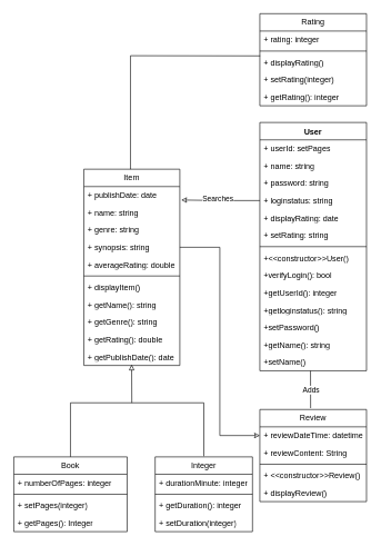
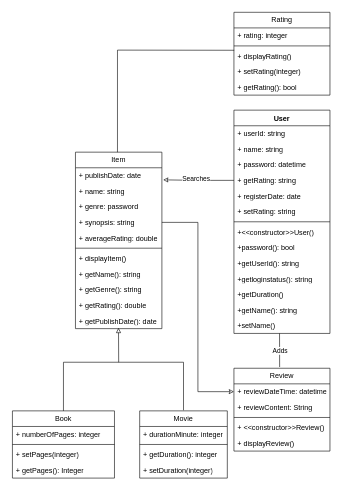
- <mxCell id="50" value="+ getRating(): integer" style="text;strokeColor=none;fillColor=none;align=left;verticalAlign=top;spacingLeft=4;spacingRight=4;overflow=hidden;rotatable=0;points=[[0,0.5],[1,0.5]];portConstraint=eastwest;whiteSpace=wrap;html=1;" vertex="1" parent="45"><mxGeometry y="112" width="160" height="26" as="geometry" /></mxCell>
+ <mxCell id="50" value="+ getRating(): bool" style="text;strokeColor=none;fillColor=none;align=left;verticalAlign=top;spacingLeft=4;spacingRight=4;overflow=hidden;rotatable=0;points=[[0,0.5],[1,0.5]];portConstraint=eastwest;whiteSpace=wrap;html=1;" vertex="1" parent="45"><mxGeometry y="112" width="160" height="26" as="geometry" /></mxCell>
- <mxCell id="3" value="+ userId: setPages" style="text;strokeColor=none;fillColor=none;align=left;verticalAlign=top;spacingLeft=4;spacingRight=4;overflow=hidden;rotatable=0;points=[[0,0.5],[1,0.5]];portConstraint=eastwest;whiteSpace=wrap;html=1;" parent="2" vertex="1"><mxGeometry y="26" width="160" height="26" as="geometry" /></mxCell>
+ <mxCell id="3" value="+ userId: string" style="text;strokeColor=none;fillColor=none;align=left;verticalAlign=top;spacingLeft=4;spacingRight=4;overflow=hidden;rotatable=0;points=[[0,0.5],[1,0.5]];portConstraint=eastwest;whiteSpace=wrap;html=1;" parent="2" vertex="1"><mxGeometry y="26" width="160" height="26" as="geometry" /></mxCell>
- <mxCell id="5" value="+ password: string" style="text;strokeColor=none;fillColor=none;align=left;verticalAlign=top;spacingLeft=4;spacingRight=4;overflow=hidden;rotatable=0;points=[[0,0.5],[1,0.5]];portConstraint=eastwest;whiteSpace=wrap;html=1;" parent="2" vertex="1"><mxGeometry y="78" width="160" height="26" as="geometry" /></mxCell>
+ <mxCell id="5" value="+ password: datetime" style="text;strokeColor=none;fillColor=none;align=left;verticalAlign=top;spacingLeft=4;spacingRight=4;overflow=hidden;rotatable=0;points=[[0,0.5],[1,0.5]];portConstraint=eastwest;whiteSpace=wrap;html=1;" parent="2" vertex="1"><mxGeometry y="78" width="160" height="26" as="geometry" /></mxCell>
- <mxCell id="6" value="+ loginstatus: string" style="text;strokeColor=none;fillColor=none;align=left;verticalAlign=top;spacingLeft=4;spacingRight=4;overflow=hidden;rotatable=0;points=[[0,0.5],[1,0.5]];portConstraint=eastwest;whiteSpace=wrap;html=1;" parent="2" vertex="1"><mxGeometry y="104" width="160" height="26" as="geometry" /></mxCell>
+ <mxCell id="6" value="+ getRating: string" style="text;strokeColor=none;fillColor=none;align=left;verticalAlign=top;spacingLeft=4;spacingRight=4;overflow=hidden;rotatable=0;points=[[0,0.5],[1,0.5]];portConstraint=eastwest;whiteSpace=wrap;html=1;" parent="2" vertex="1"><mxGeometry y="104" width="160" height="26" as="geometry" /></mxCell>
- <mxCell id="7" value="+ displayRating: date" style="text;strokeColor=none;fillColor=none;align=left;verticalAlign=top;spacingLeft=4;spacingRight=4;overflow=hidden;rotatable=0;points=[[0,0.5],[1,0.5]];portConstraint=eastwest;whiteSpace=wrap;html=1;" parent="2" vertex="1"><mxGeometry y="130" width="160" height="26" as="geometry" /></mxCell>
+ <mxCell id="7" value="+ registerDate: date" style="text;strokeColor=none;fillColor=none;align=left;verticalAlign=top;spacingLeft=4;spacingRight=4;overflow=hidden;rotatable=0;points=[[0,0.5],[1,0.5]];portConstraint=eastwest;whiteSpace=wrap;html=1;" parent="2" vertex="1"><mxGeometry y="130" width="160" height="26" as="geometry" /></mxCell>
- <mxCell id="26" value="+ genre: string" style="text;strokeColor=none;fillColor=none;align=left;verticalAlign=top;spacingLeft=4;spacingRight=4;overflow=hidden;rotatable=0;points=[[0,0.5],[1,0.5]];portConstraint=eastwest;whiteSpace=wrap;html=1;" parent="23" vertex="1"><mxGeometry y="78" width="144" height="26" as="geometry" /></mxCell>
+ <mxCell id="26" value="+ genre: password" style="text;strokeColor=none;fillColor=none;align=left;verticalAlign=top;spacingLeft=4;spacingRight=4;overflow=hidden;rotatable=0;points=[[0,0.5],[1,0.5]];portConstraint=eastwest;whiteSpace=wrap;html=1;" parent="23" vertex="1"><mxGeometry y="78" width="144" height="26" as="geometry" /></mxCell>
- <mxCell id="11" value="+verifyLogin(): bool" style="text;strokeColor=none;fillColor=none;align=left;verticalAlign=top;spacingLeft=4;spacingRight=4;overflow=hidden;rotatable=0;points=[[0,0.5],[1,0.5]];portConstraint=eastwest;whiteSpace=wrap;html=1;" parent="2" vertex="1"><mxGeometry y="216" width="160" height="26" as="geometry" /></mxCell>
+ <mxCell id="11" value="+password(): bool" style="text;strokeColor=none;fillColor=none;align=left;verticalAlign=top;spacingLeft=4;spacingRight=4;overflow=hidden;rotatable=0;points=[[0,0.5],[1,0.5]];portConstraint=eastwest;whiteSpace=wrap;html=1;" parent="2" vertex="1"><mxGeometry y="216" width="160" height="26" as="geometry" /></mxCell>
- <mxCell id="12" value="+getUserId(): integer" style="text;strokeColor=none;fillColor=none;align=left;verticalAlign=top;spacingLeft=4;spacingRight=4;overflow=hidden;rotatable=0;points=[[0,0.5],[1,0.5]];portConstraint=eastwest;whiteSpace=wrap;html=1;" parent="2" vertex="1"><mxGeometry y="242" width="160" height="26" as="geometry" /></mxCell>
+ <mxCell id="12" value="+getUserId(): string" style="text;strokeColor=none;fillColor=none;align=left;verticalAlign=top;spacingLeft=4;spacingRight=4;overflow=hidden;rotatable=0;points=[[0,0.5],[1,0.5]];portConstraint=eastwest;whiteSpace=wrap;html=1;" parent="2" vertex="1"><mxGeometry y="242" width="160" height="26" as="geometry" /></mxCell>
- <mxCell id="14" value="+setPassword()" style="text;strokeColor=none;fillColor=none;align=left;verticalAlign=top;spacingLeft=4;spacingRight=4;overflow=hidden;rotatable=0;points=[[0,0.5],[1,0.5]];portConstraint=eastwest;whiteSpace=wrap;html=1;" parent="2" vertex="1"><mxGeometry y="294" width="160" height="26" as="geometry" /></mxCell>
+ <mxCell id="14" value="+getDuration()" style="text;strokeColor=none;fillColor=none;align=left;verticalAlign=top;spacingLeft=4;spacingRight=4;overflow=hidden;rotatable=0;points=[[0,0.5],[1,0.5]];portConstraint=eastwest;whiteSpace=wrap;html=1;" parent="2" vertex="1"><mxGeometry y="294" width="160" height="26" as="geometry" /></mxCell>
- <mxCell id="40" value="Integer" style="swimlane;fontStyle=0;childLayout=stackLayout;horizontal=1;startSize=26;fillColor=none;horizontalStack=0;resizeParent=1;resizeParentMax=0;resizeLast=0;collapsible=1;marginBottom=0;whiteSpace=wrap;html=1;" parent="1" vertex="1"><mxGeometry x="232" y="684" width="146" height="112" as="geometry"><mxRectangle x="670" y="330" width="70" height="30" as="alternateBounds" /></mxGeometry></mxCell>
+ <mxCell id="40" value="Movie" style="swimlane;fontStyle=0;childLayout=stackLayout;horizontal=1;startSize=26;fillColor=none;horizontalStack=0;resizeParent=1;resizeParentMax=0;resizeLast=0;collapsible=1;marginBottom=0;whiteSpace=wrap;html=1;" parent="1" vertex="1"><mxGeometry x="232" y="684" width="146" height="112" as="geometry"><mxRectangle x="670" y="330" width="70" height="30" as="alternateBounds" /></mxGeometry></mxCell>
